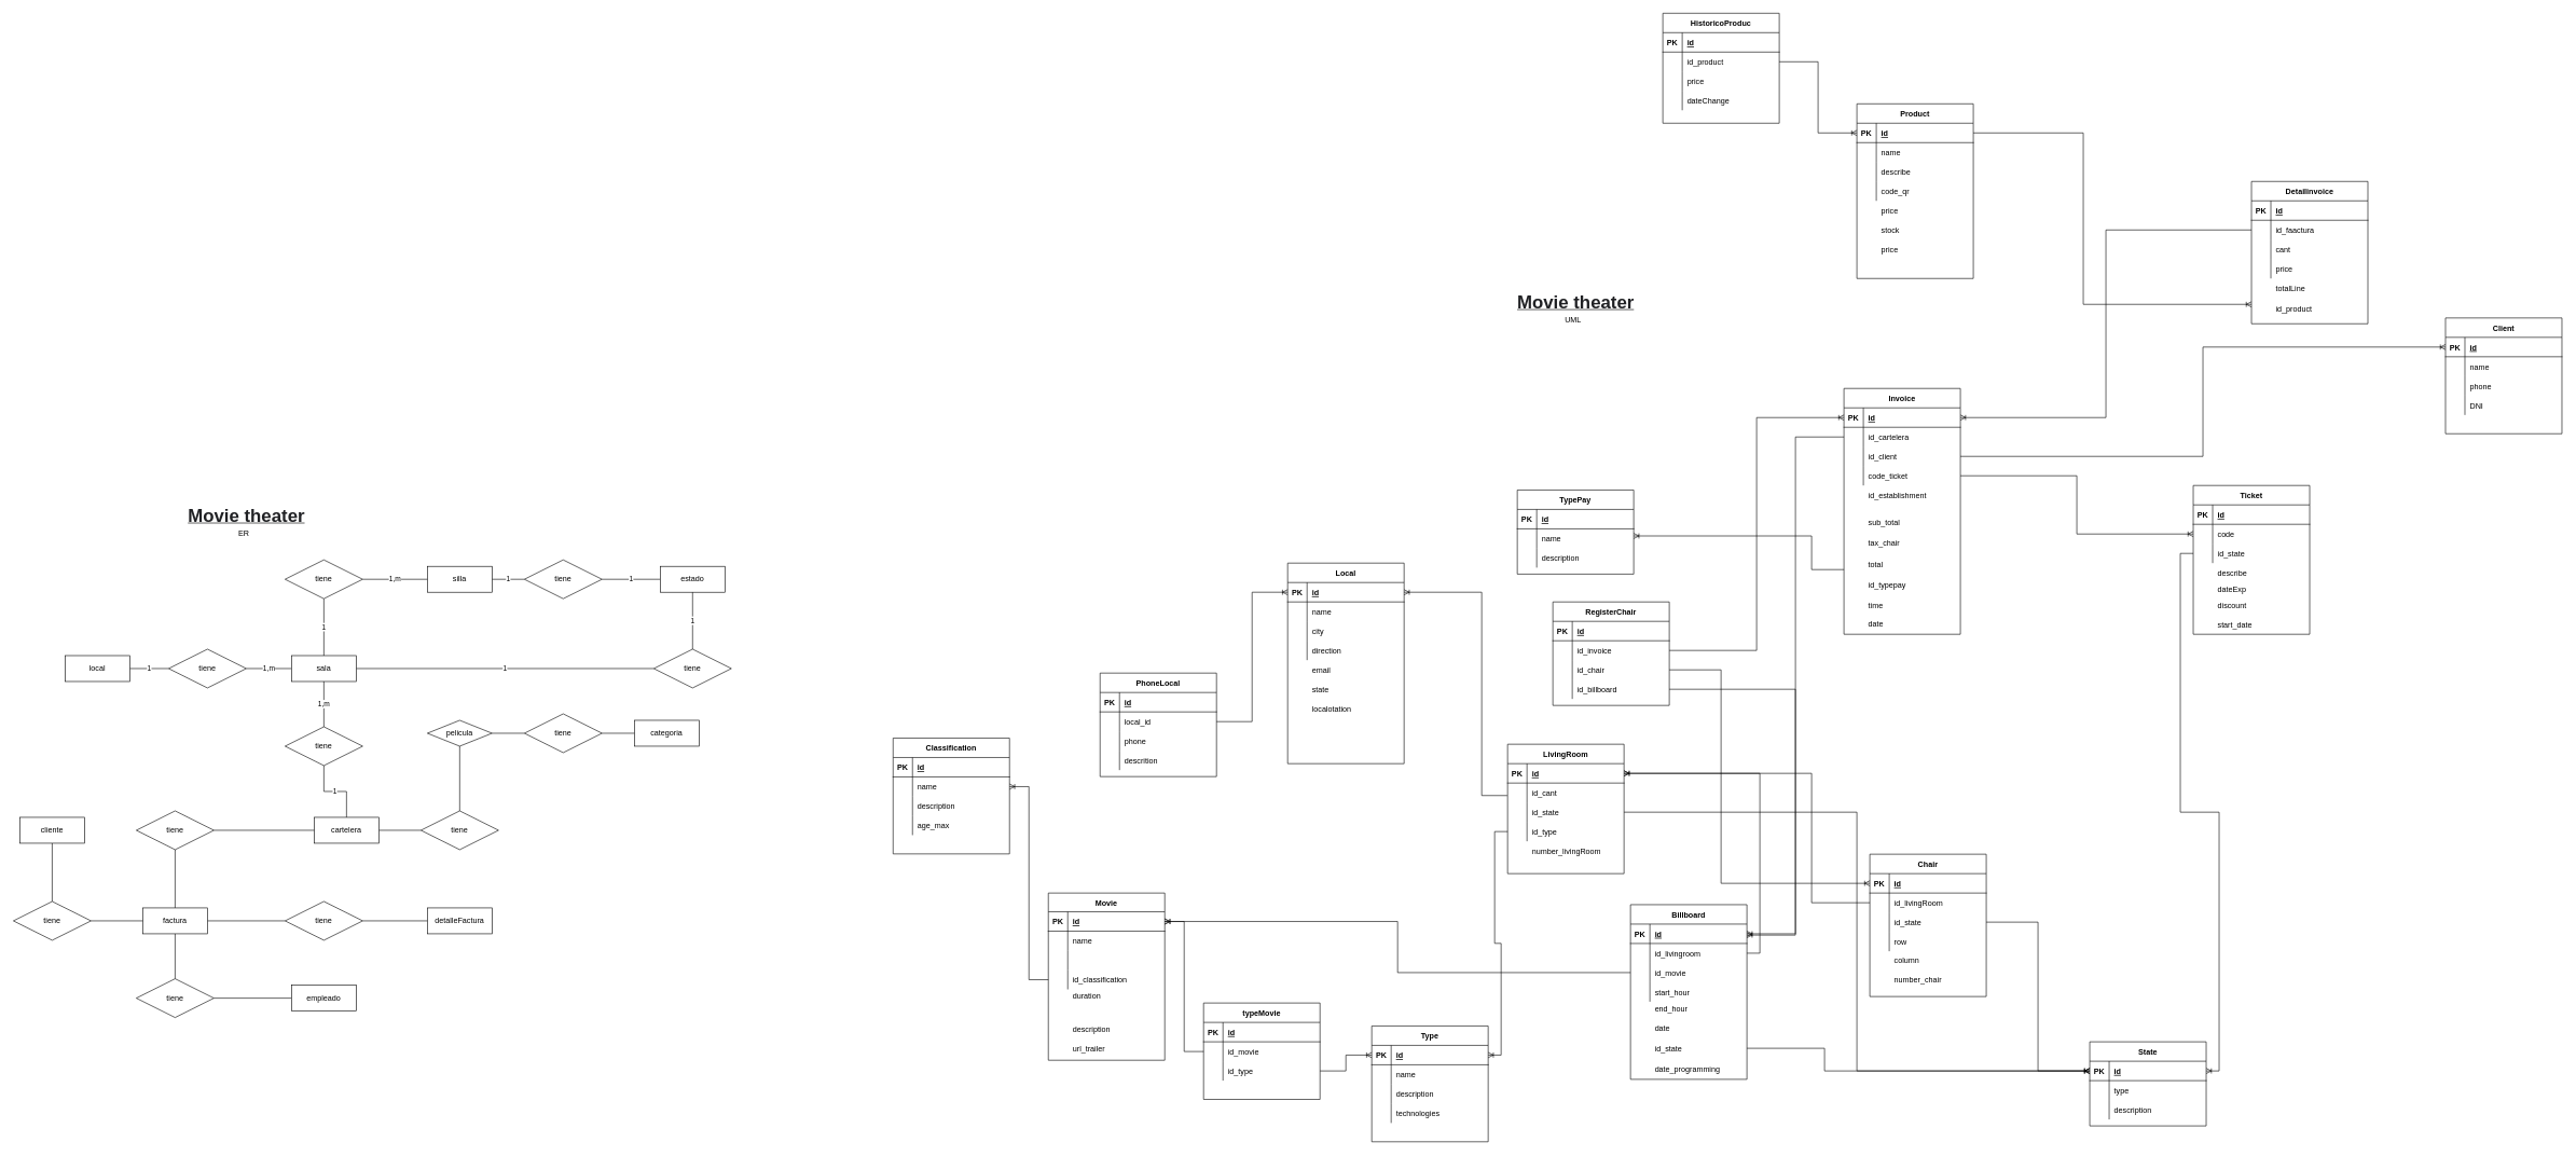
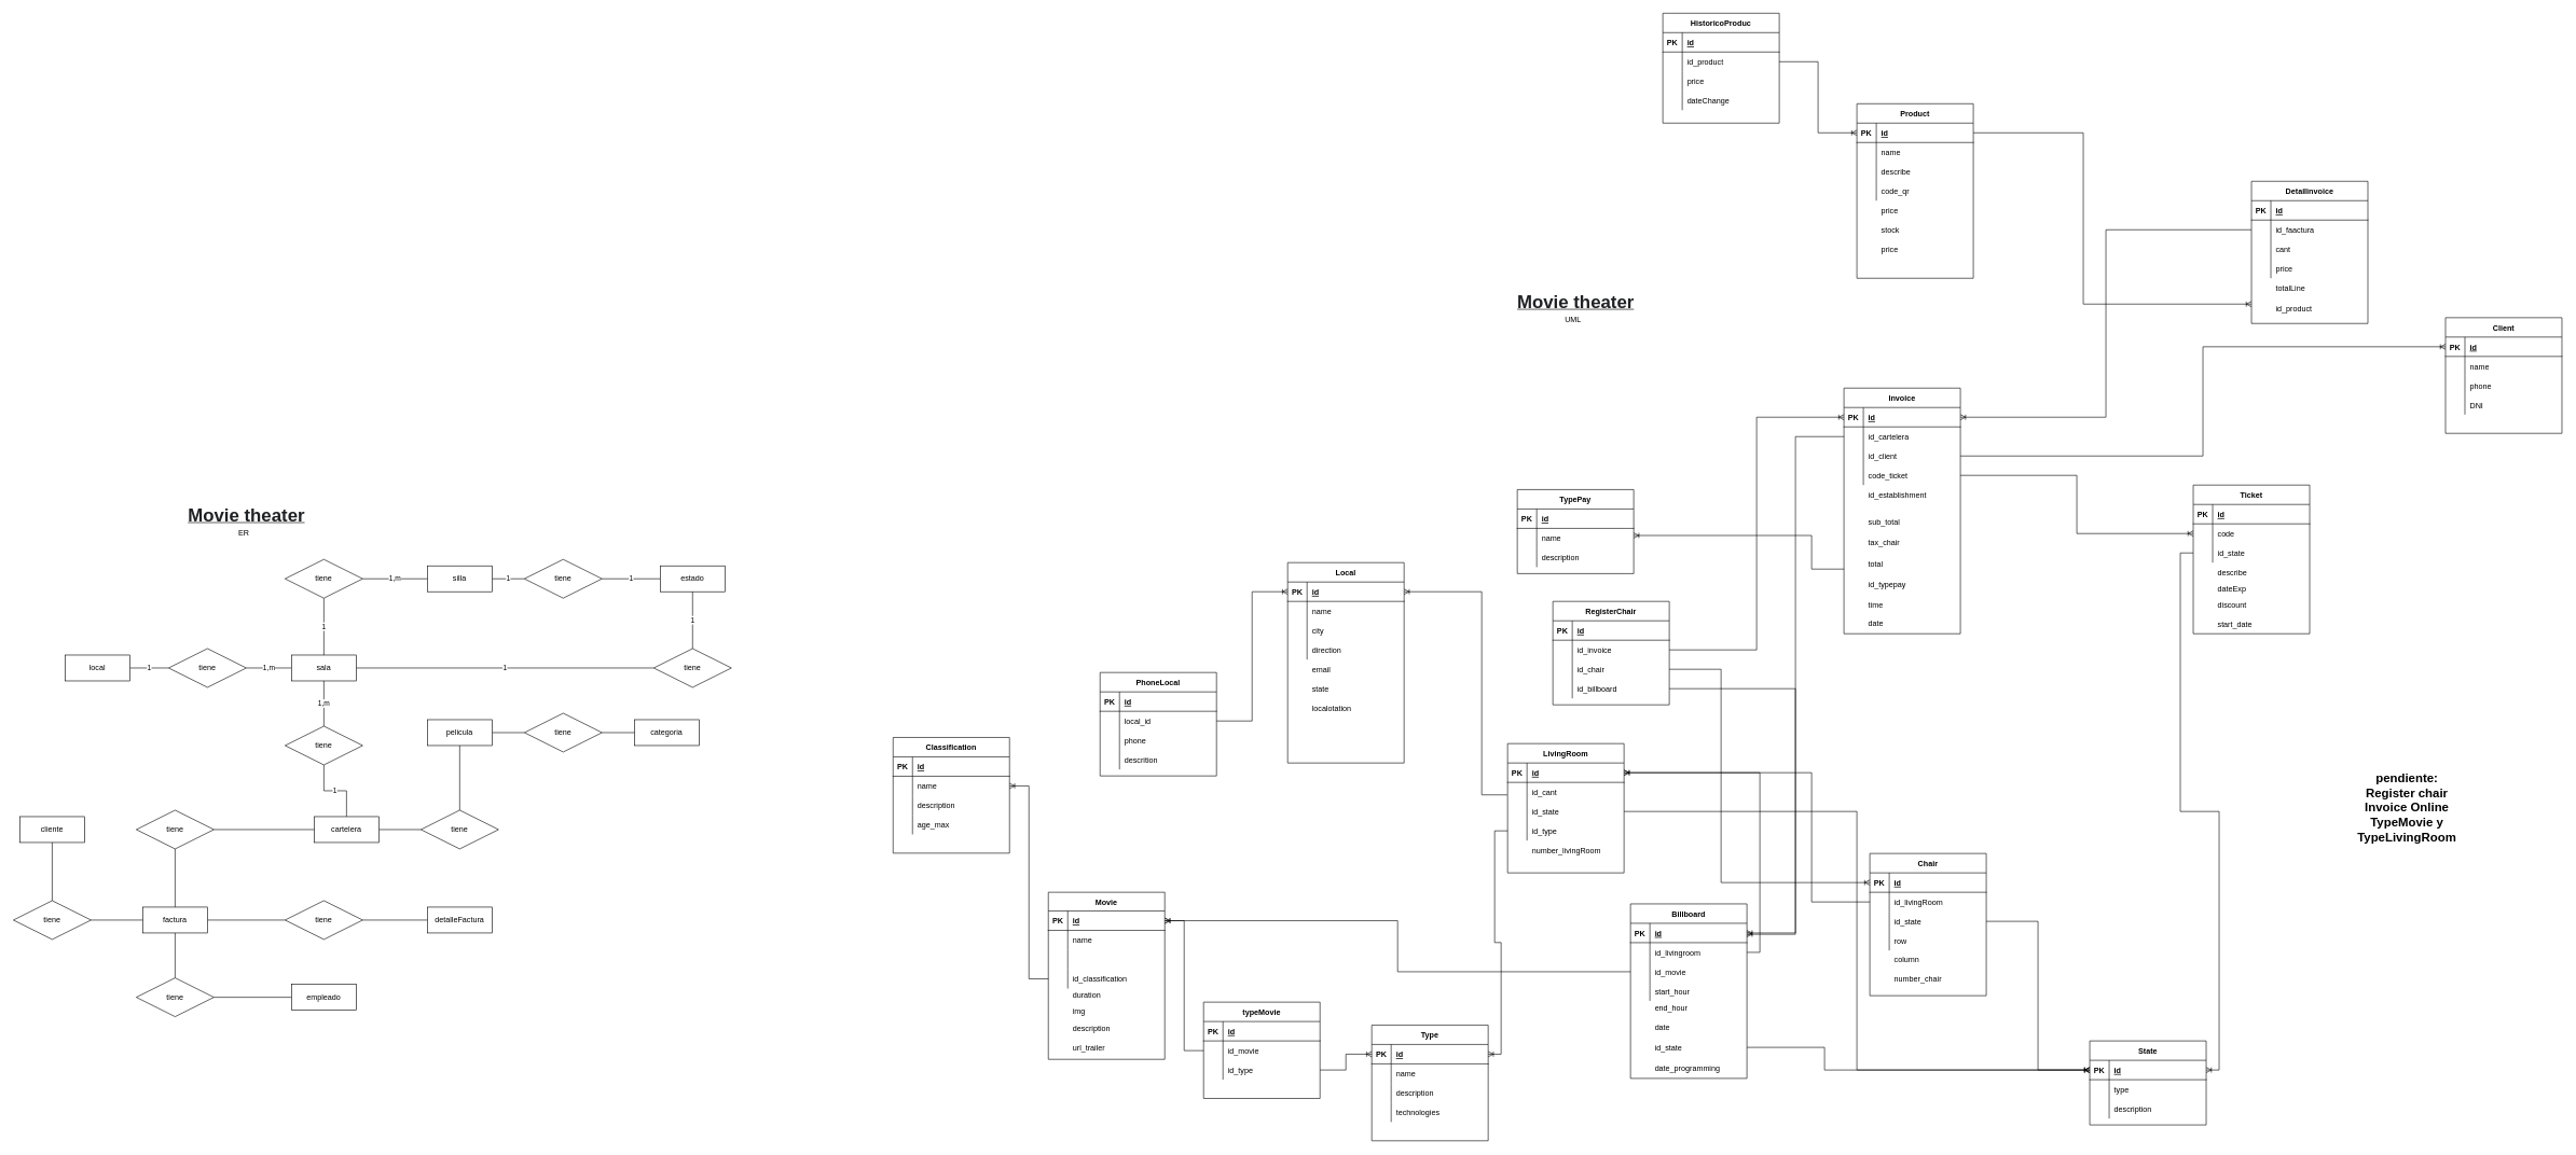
- <mxCell id="124" value="pelicula" style="rhombus;whiteSpace=wrap;html=1;align=center;" parent="1" vertex="1"><mxGeometry x="660" y="1113" width="100" height="40" as="geometry" /></mxCell>
+ <mxCell id="124" value="pelicula" style="whiteSpace=wrap;html=1;align=center;" parent="1" vertex="1"><mxGeometry x="660" y="1113" width="100" height="40" as="geometry" /></mxCell>
+ <mxCell id="223" value="pendiente:&lt;br style=&quot;font-size: 19px&quot;&gt;Register chair&lt;br style=&quot;font-size: 19px&quot;&gt;Invoice Online&lt;br&gt;TypeMovie y &lt;br&gt;TypeLivingRoom" style="text;html=1;align=center;verticalAlign=middle;resizable=0;points=[];autosize=1;fontStyle=1;fontSize=19;" parent="1" vertex="1"><mxGeometry x="3635" y="1190" width="170" height="120" as="geometry" /></mxCell>
+ <mxCell id="190" value="img" style="shape=partialRectangle;connectable=0;fillColor=none;top=0;left=0;bottom=0;right=0;align=left;spacingLeft=6;overflow=hidden;" parent="171" vertex="1"><mxGeometry x="30" y="171.472" width="150" height="25.85" as="geometry" /></mxCell>
